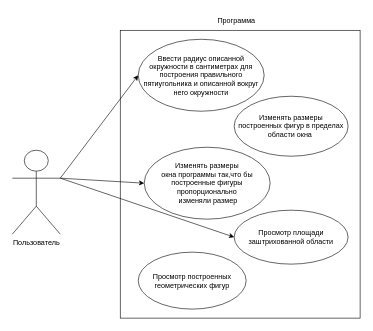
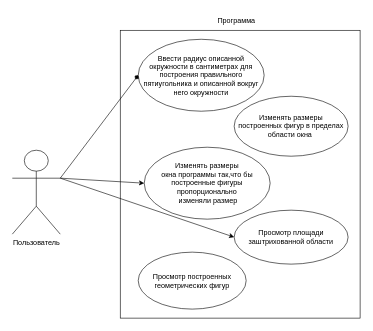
- <mxCell id="9" value="" style="endArrow=classic;html=1;rounded=0;exitX=1;exitY=0.333;exitDx=0;exitDy=0;exitPerimeter=0;entryX=0;entryY=0.5;entryDx=0;entryDy=0;endFill=1;strokeWidth=1;" parent="1" source="3" target="4" edge="1"><mxGeometry width="50" height="50" relative="1" as="geometry"><mxPoint x="440" y="380" as="sourcePoint" /><mxPoint x="490" y="330" as="targetPoint" /></mxGeometry></mxCell>
+ <mxCell id="9" value="" style="endArrow=diamond;html=1;rounded=0;exitX=1;exitY=0.333;exitDx=0;exitDy=0;exitPerimeter=0;entryX=0;entryY=0.5;entryDx=0;entryDy=0;endFill=1;strokeWidth=1;" parent="1" source="3" target="4" edge="1"><mxGeometry width="50" height="50" relative="1" as="geometry"><mxPoint x="440" y="380" as="sourcePoint" /><mxPoint x="490" y="330" as="targetPoint" /></mxGeometry></mxCell>
